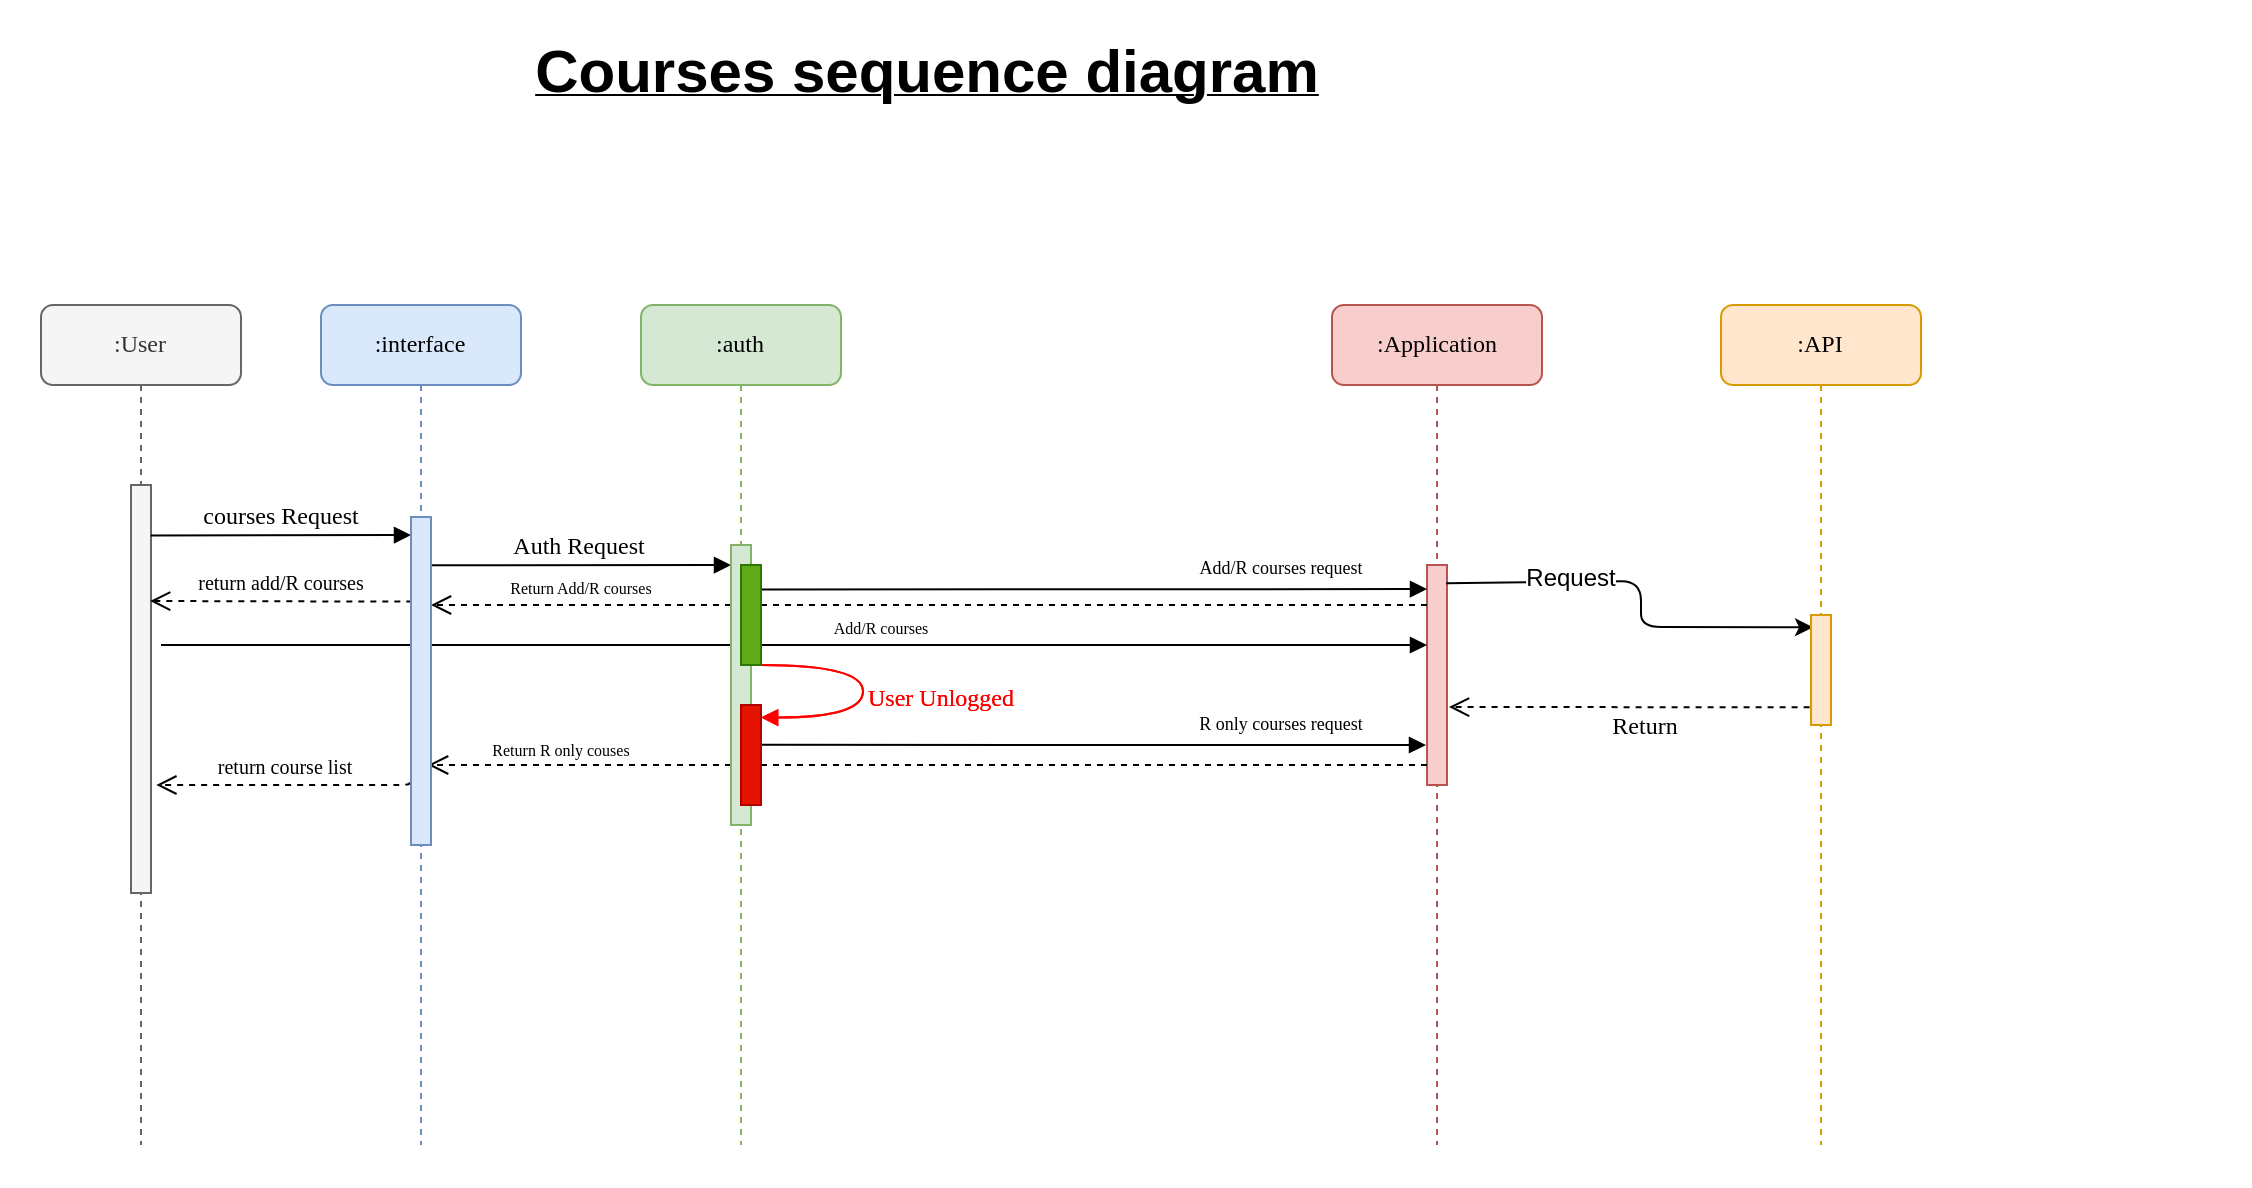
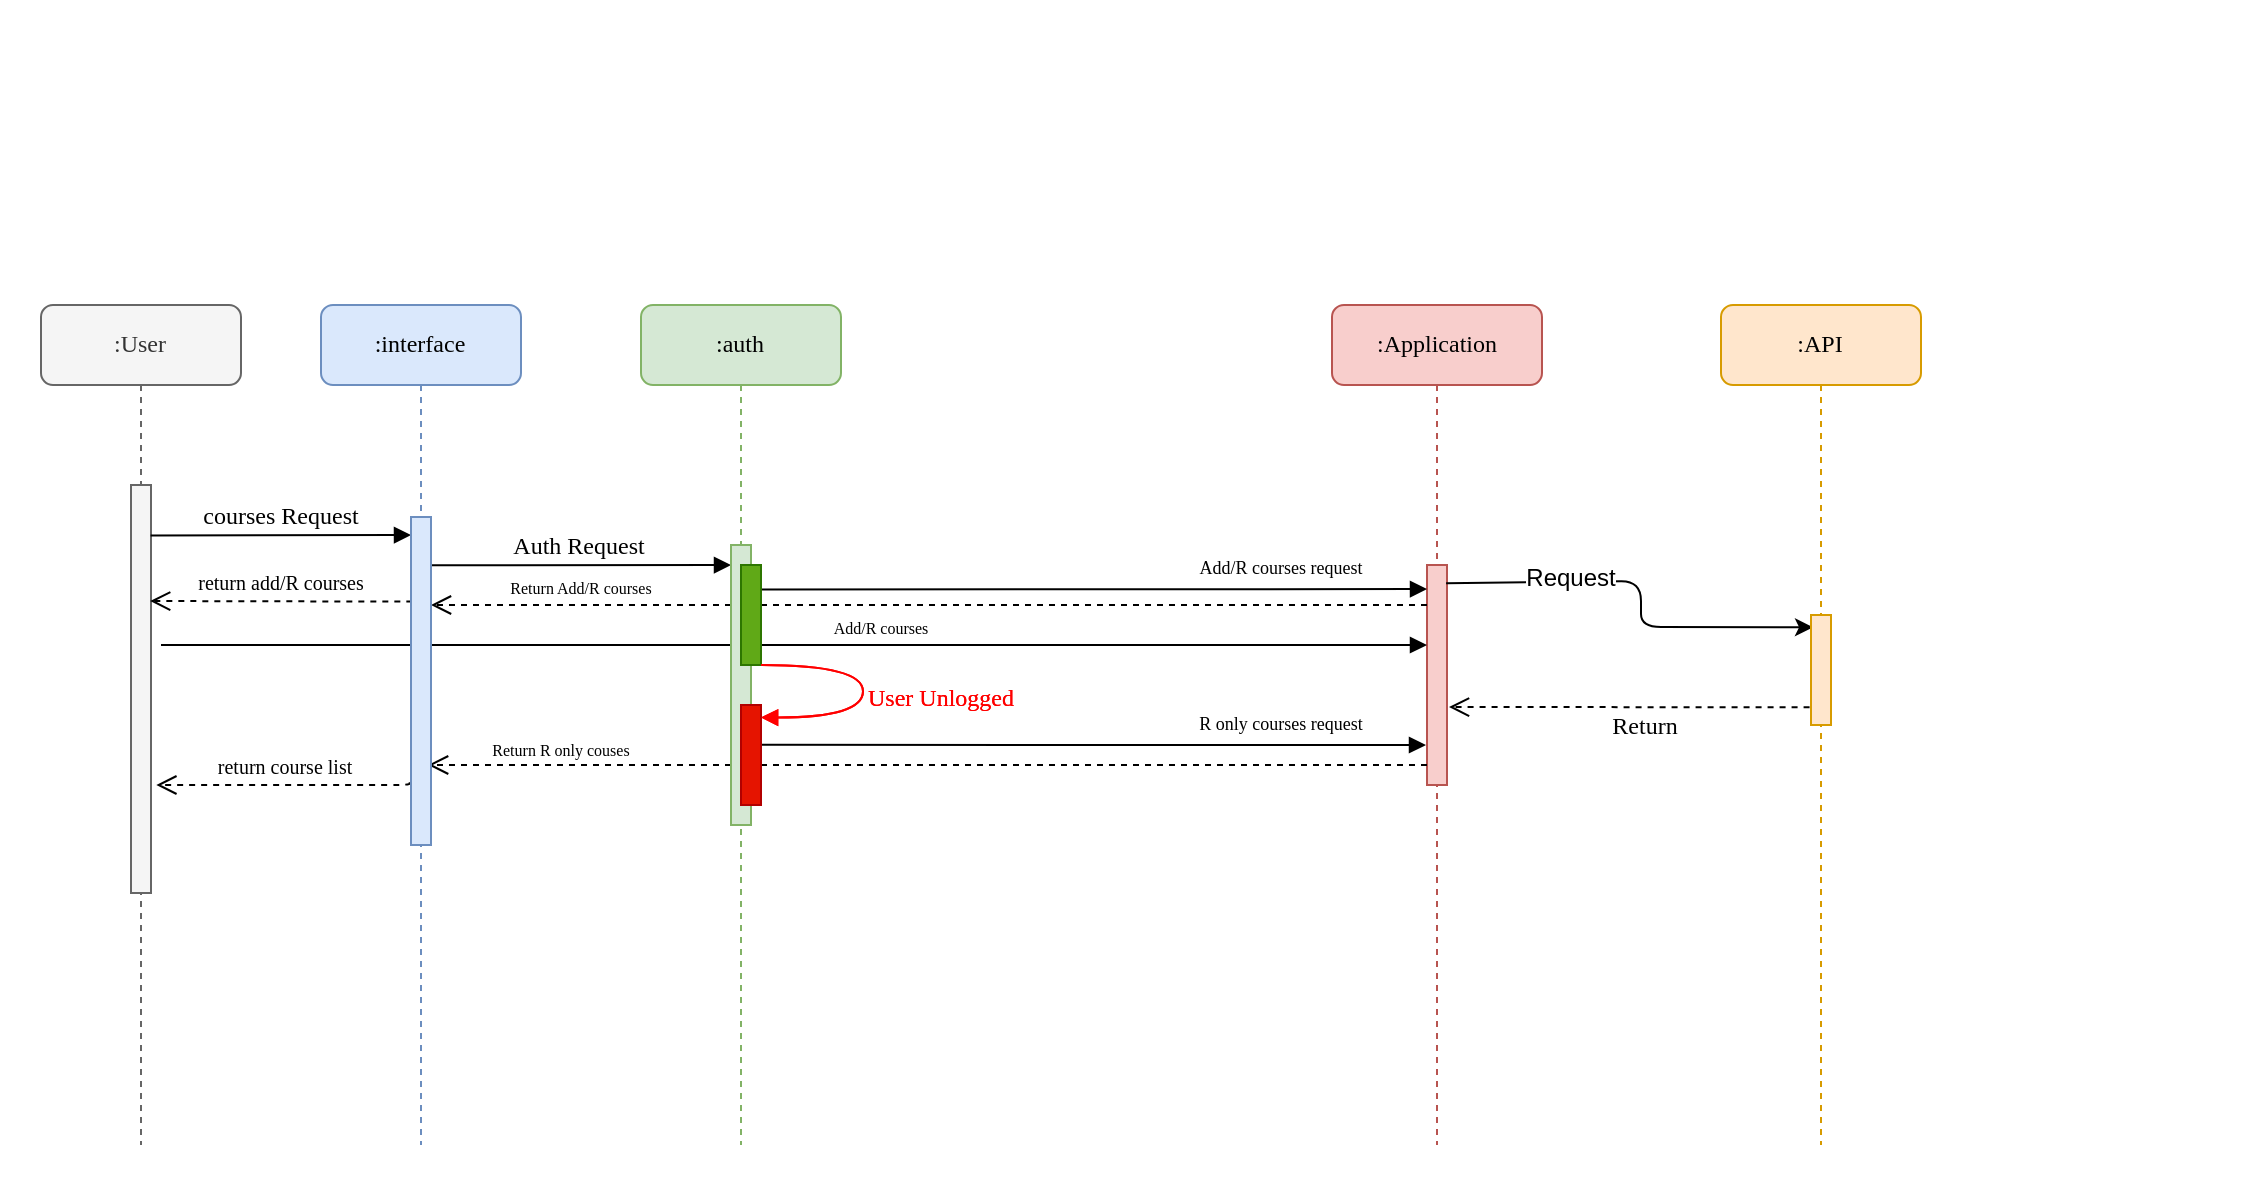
- <mxCell id="33" value="&lt;b&gt;&lt;u&gt;&lt;font style=&quot;font-size: 30px&quot;&gt;Courses sequence diagram&lt;/font&gt;&lt;/u&gt;&lt;/b&gt;" style="text;html=1;align=center;verticalAlign=middle;resizable=0;points=[];;autosize=1;" vertex="1" parent="1"><mxGeometry x="258" y="20" width="410" height="30" as="geometry" /></mxCell>
